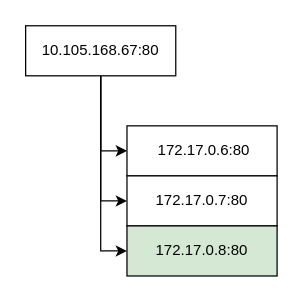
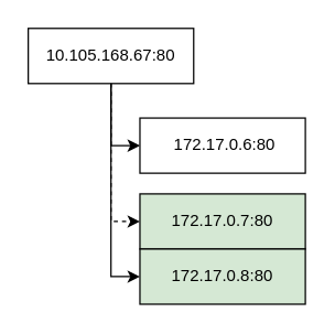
- <mxCell id="6" value="&amp;nbsp;172.17.0.6:80" style="rounded=0;whiteSpace=wrap;html=1;" parent="1" vertex="1"><mxGeometry x="101" y="100" width="120" height="40" as="geometry" /></mxCell>
+ <mxCell id="6" value="&amp;nbsp;172.17.0.6:80" style="rounded=0;whiteSpace=wrap;html=1;" parent="1" vertex="1"><mxGeometry x="101" y="85" width="120" height="40" as="geometry" /></mxCell>
- <mxCell id="3" style="edgeStyle=orthogonalEdgeStyle;rounded=0;orthogonalLoop=1;jettySize=auto;html=1;exitX=0.5;exitY=1;exitDx=0;exitDy=0;entryX=0;entryY=0.5;entryDx=0;entryDy=0;" parent="1" source="5" target="7" edge="1"><mxGeometry relative="1" as="geometry" /></mxCell>
+ <mxCell id="3" style="edgeStyle=orthogonalEdgeStyle;rounded=0;orthogonalLoop=1;jettySize=auto;html=1;exitX=0.5;exitY=1;exitDx=0;exitDy=0;entryX=0;entryY=0.5;entryDx=0;entryDy=0;dashed=1;" parent="1" source="5" target="7" edge="1"><mxGeometry relative="1" as="geometry" /></mxCell>
- <mxCell id="7" value="172.17.0.7:80" style="rounded=0;whiteSpace=wrap;html=1;" parent="1" vertex="1"><mxGeometry x="101" y="140" width="120" height="40" as="geometry" /></mxCell>
+ <mxCell id="7" value="172.17.0.7:80" style="rounded=0;whiteSpace=wrap;html=1;fillColor=#d5e8d4;" parent="1" vertex="1"><mxGeometry x="101" y="140" width="120" height="40" as="geometry" /></mxCell>
